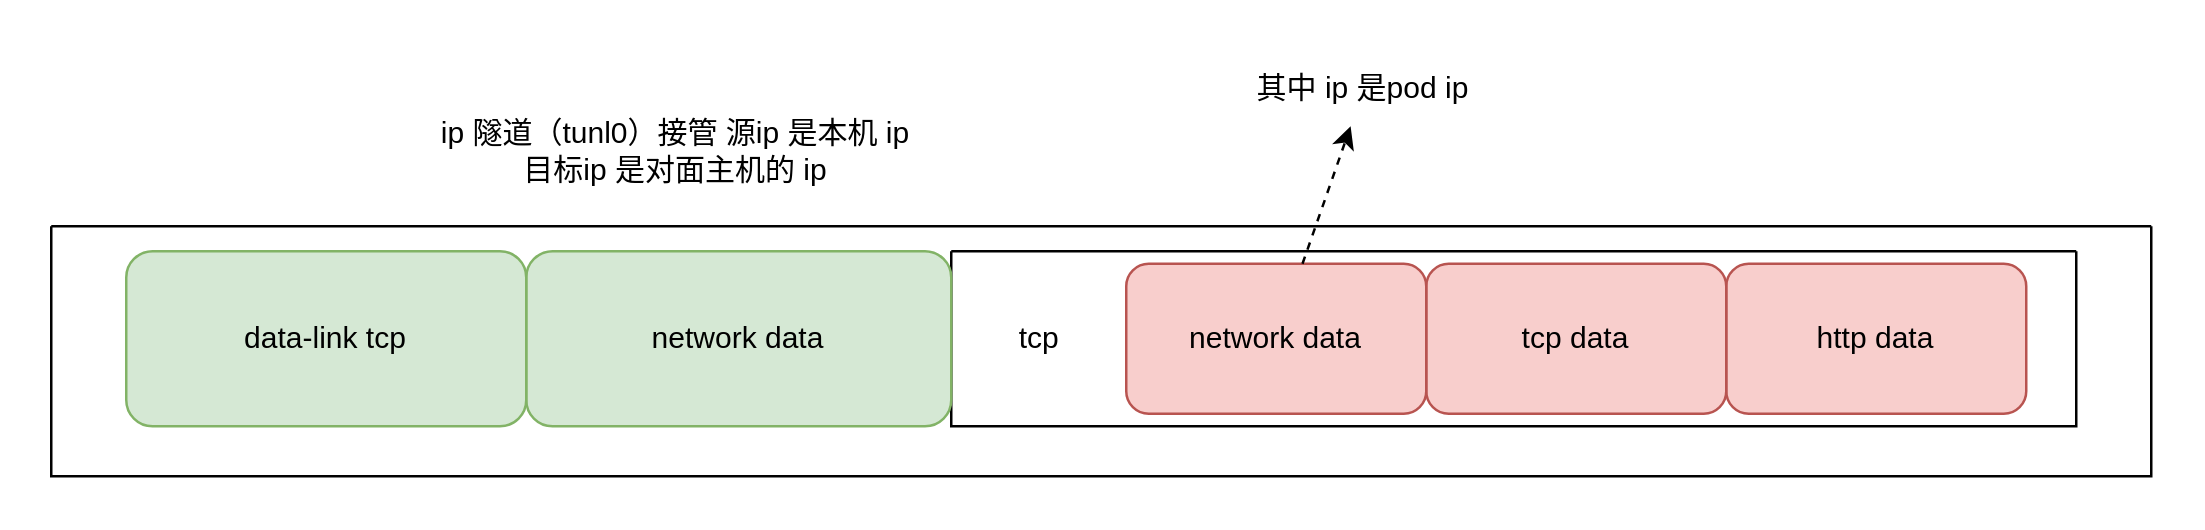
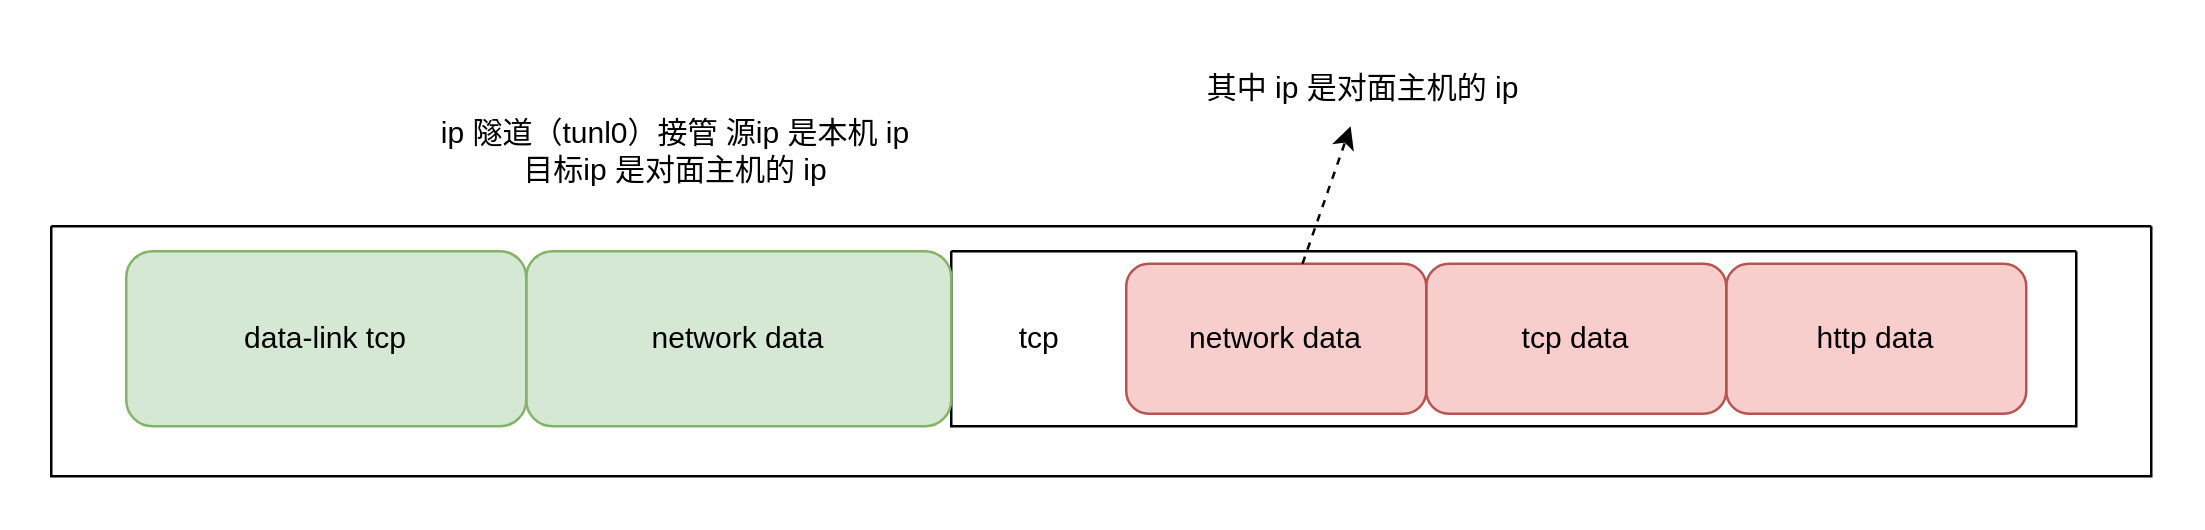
- <mxCell id="10" value="其中 ip 是pod ip" style="text;html=1;strokeColor=none;fillColor=none;align=center;verticalAlign=middle;whiteSpace=wrap;rounded=0;" vertex="1" parent="1"><mxGeometry x="440" y="20" width="210" height="30" as="geometry" /></mxCell>
+ <mxCell id="10" value="其中 ip 是对面主机的 ip" style="text;html=1;strokeColor=none;fillColor=none;align=center;verticalAlign=middle;whiteSpace=wrap;rounded=0;" vertex="1" parent="1"><mxGeometry x="440" y="20" width="210" height="30" as="geometry" /></mxCell>
